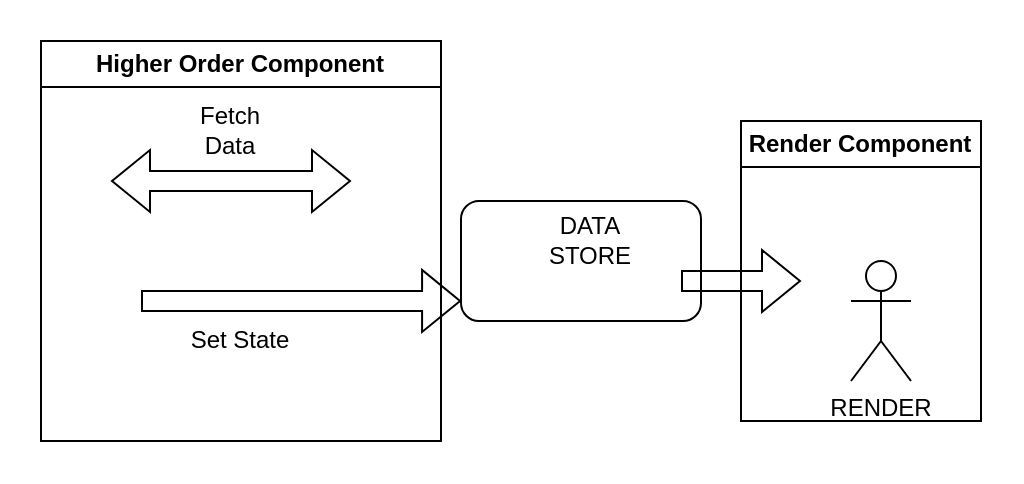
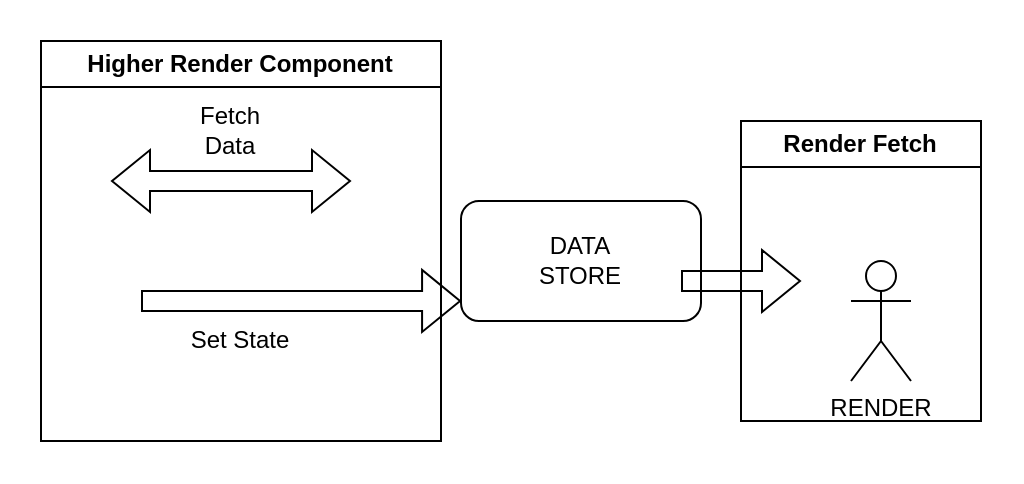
- <mxCell id="3" value="Higher Order Component" style="swimlane;whiteSpace=wrap;html=1;" vertex="1" parent="1"><mxGeometry x="20" y="20" width="200" height="200" as="geometry" /></mxCell>
+ <mxCell id="3" value="Higher Render Component" style="swimlane;whiteSpace=wrap;html=1;" vertex="1" parent="1"><mxGeometry x="20" y="20" width="200" height="200" as="geometry" /></mxCell>
- <mxCell id="8" value="Render Component" style="swimlane;whiteSpace=wrap;html=1;" vertex="1" parent="1"><mxGeometry x="370" y="60" width="120" height="150" as="geometry" /></mxCell>
+ <mxCell id="8" value="Render Fetch" style="swimlane;whiteSpace=wrap;html=1;" vertex="1" parent="1"><mxGeometry x="370" y="60" width="120" height="150" as="geometry" /></mxCell>
- <mxCell id="10" value="DATA STORE" style="text;html=1;align=center;verticalAlign=middle;whiteSpace=wrap;rounded=0;" vertex="1" parent="1"><mxGeometry x="265" y="105" width="60" height="30" as="geometry" /></mxCell>
+ <mxCell id="10" value="DATA STORE" style="text;html=1;align=center;verticalAlign=middle;whiteSpace=wrap;rounded=0;" vertex="1" parent="1"><mxGeometry x="260" y="115" width="60" height="30" as="geometry" /></mxCell>
